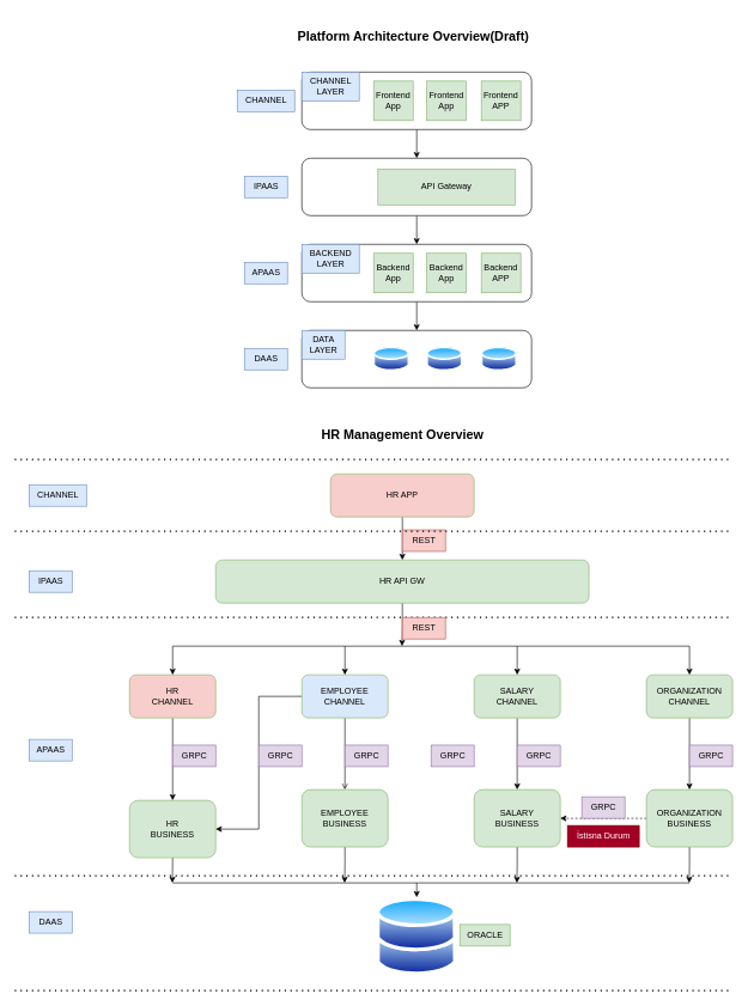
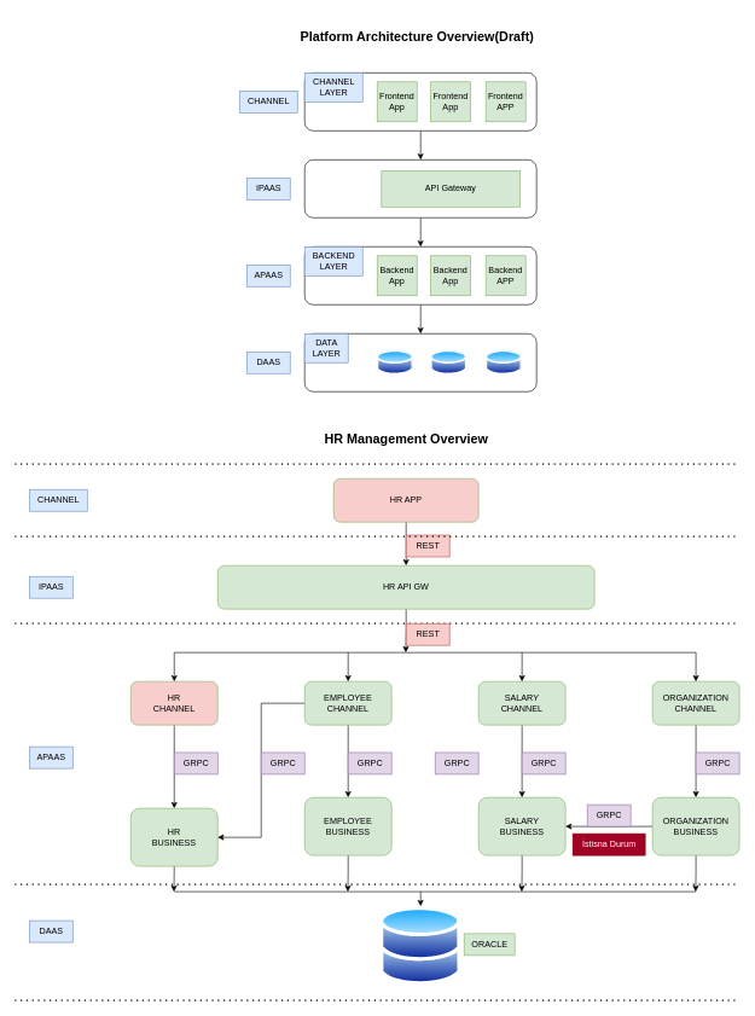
- <mxCell id="39" value="EMPLOYEE&lt;br style=&quot;border-color: var(--border-color);&quot;&gt;CHANNEL" style="rounded=1;whiteSpace=wrap;html=1;fillColor=#dae8fc;strokeColor=#82b366;" vertex="1" parent="1"><mxGeometry x="420" y="940" width="120" height="60" as="geometry" /></mxCell>
+ <mxCell id="39" value="EMPLOYEE&lt;br style=&quot;border-color: var(--border-color);&quot;&gt;CHANNEL" style="rounded=1;whiteSpace=wrap;html=1;fillColor=#d5e8d4;strokeColor=#82b366;" vertex="1" parent="1"><mxGeometry x="420" y="940" width="120" height="60" as="geometry" /></mxCell>
- <mxCell id="37" style="edgeStyle=orthogonalEdgeStyle;rounded=0;orthogonalLoop=1;jettySize=auto;html=1;exitX=0.5;exitY=1;exitDx=0;exitDy=0;entryX=0.5;entryY=0;entryDx=0;entryDy=0;endArrow=open;" edge="1" parent="1" source="39" target="45"><mxGeometry relative="1" as="geometry" /></mxCell>
+ <mxCell id="37" style="edgeStyle=orthogonalEdgeStyle;rounded=0;orthogonalLoop=1;jettySize=auto;html=1;exitX=0.5;exitY=1;exitDx=0;exitDy=0;entryX=0.5;entryY=0;entryDx=0;entryDy=0;" edge="1" parent="1" source="39" target="45"><mxGeometry relative="1" as="geometry" /></mxCell>
- <mxCell id="48" style="edgeStyle=orthogonalEdgeStyle;rounded=0;orthogonalLoop=1;jettySize=auto;html=1;exitX=0;exitY=0.5;exitDx=0;exitDy=0;entryX=1;entryY=0.5;entryDx=0;entryDy=0;dashed=1;" edge="1" parent="1" source="50" target="47"><mxGeometry relative="1" as="geometry" /></mxCell>
+ <mxCell id="48" style="edgeStyle=orthogonalEdgeStyle;rounded=0;orthogonalLoop=1;jettySize=auto;html=1;exitX=0;exitY=0.5;exitDx=0;exitDy=0;entryX=1;entryY=0.5;entryDx=0;entryDy=0;" edge="1" parent="1" source="50" target="47"><mxGeometry relative="1" as="geometry" /></mxCell>
